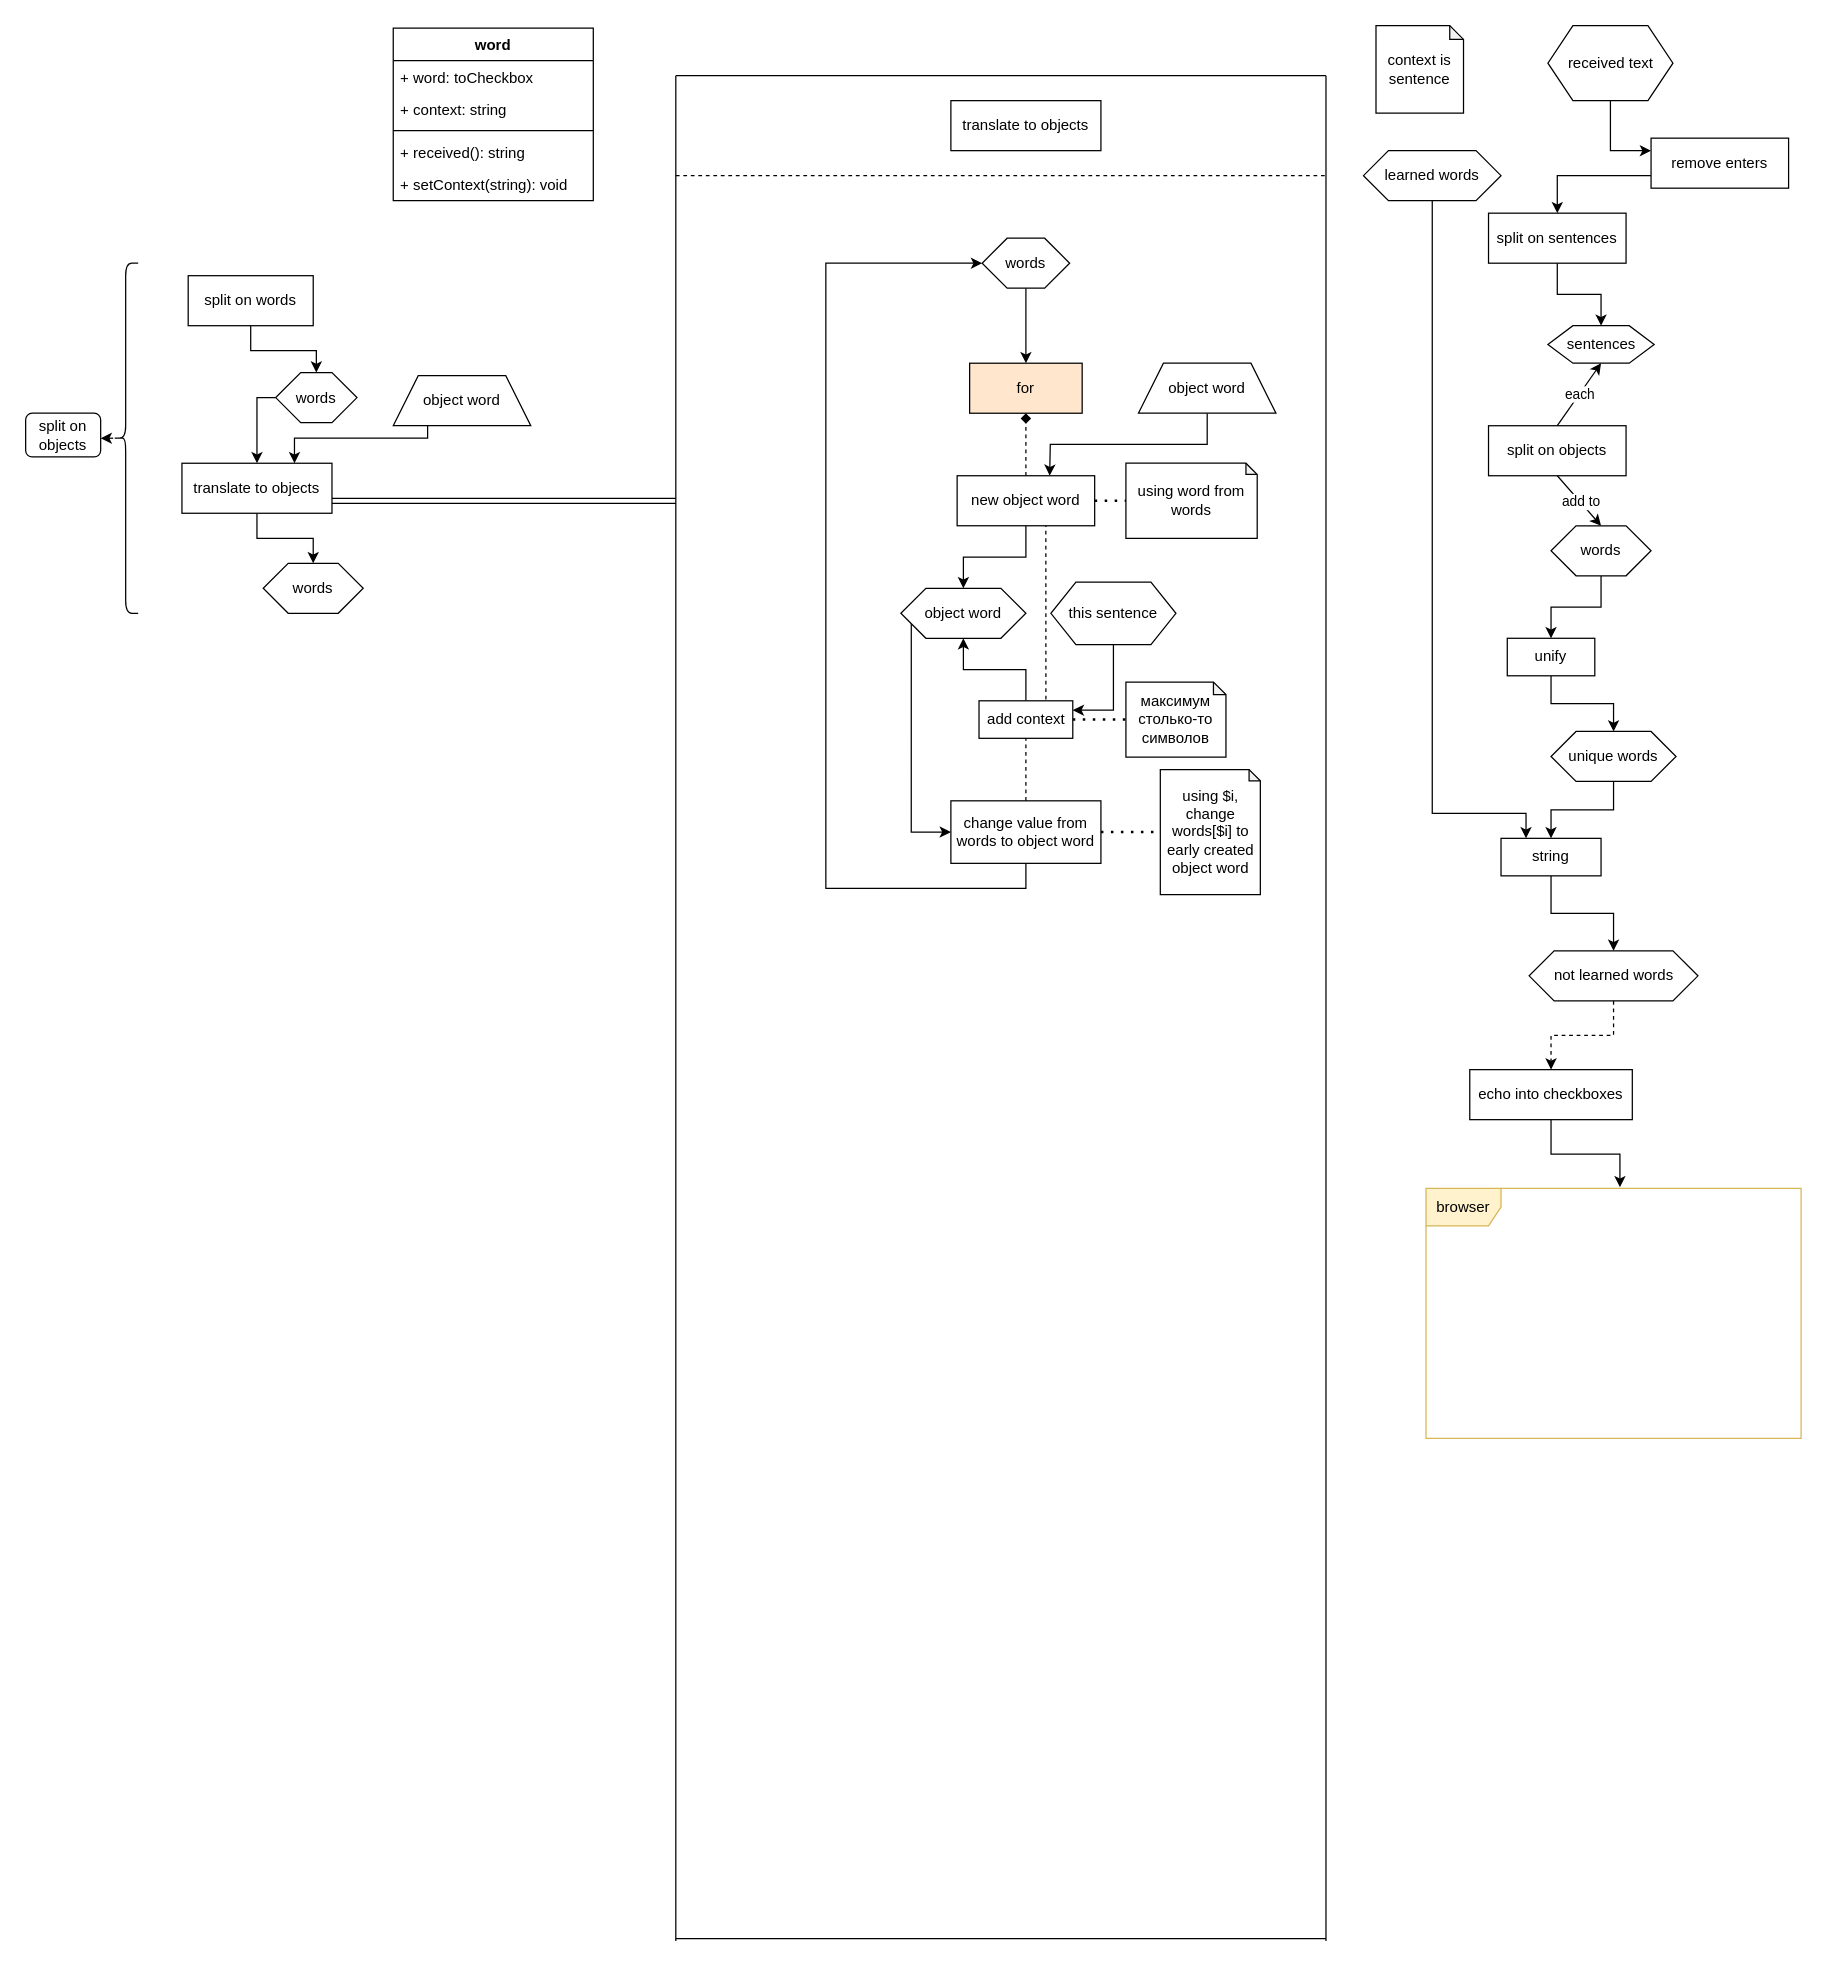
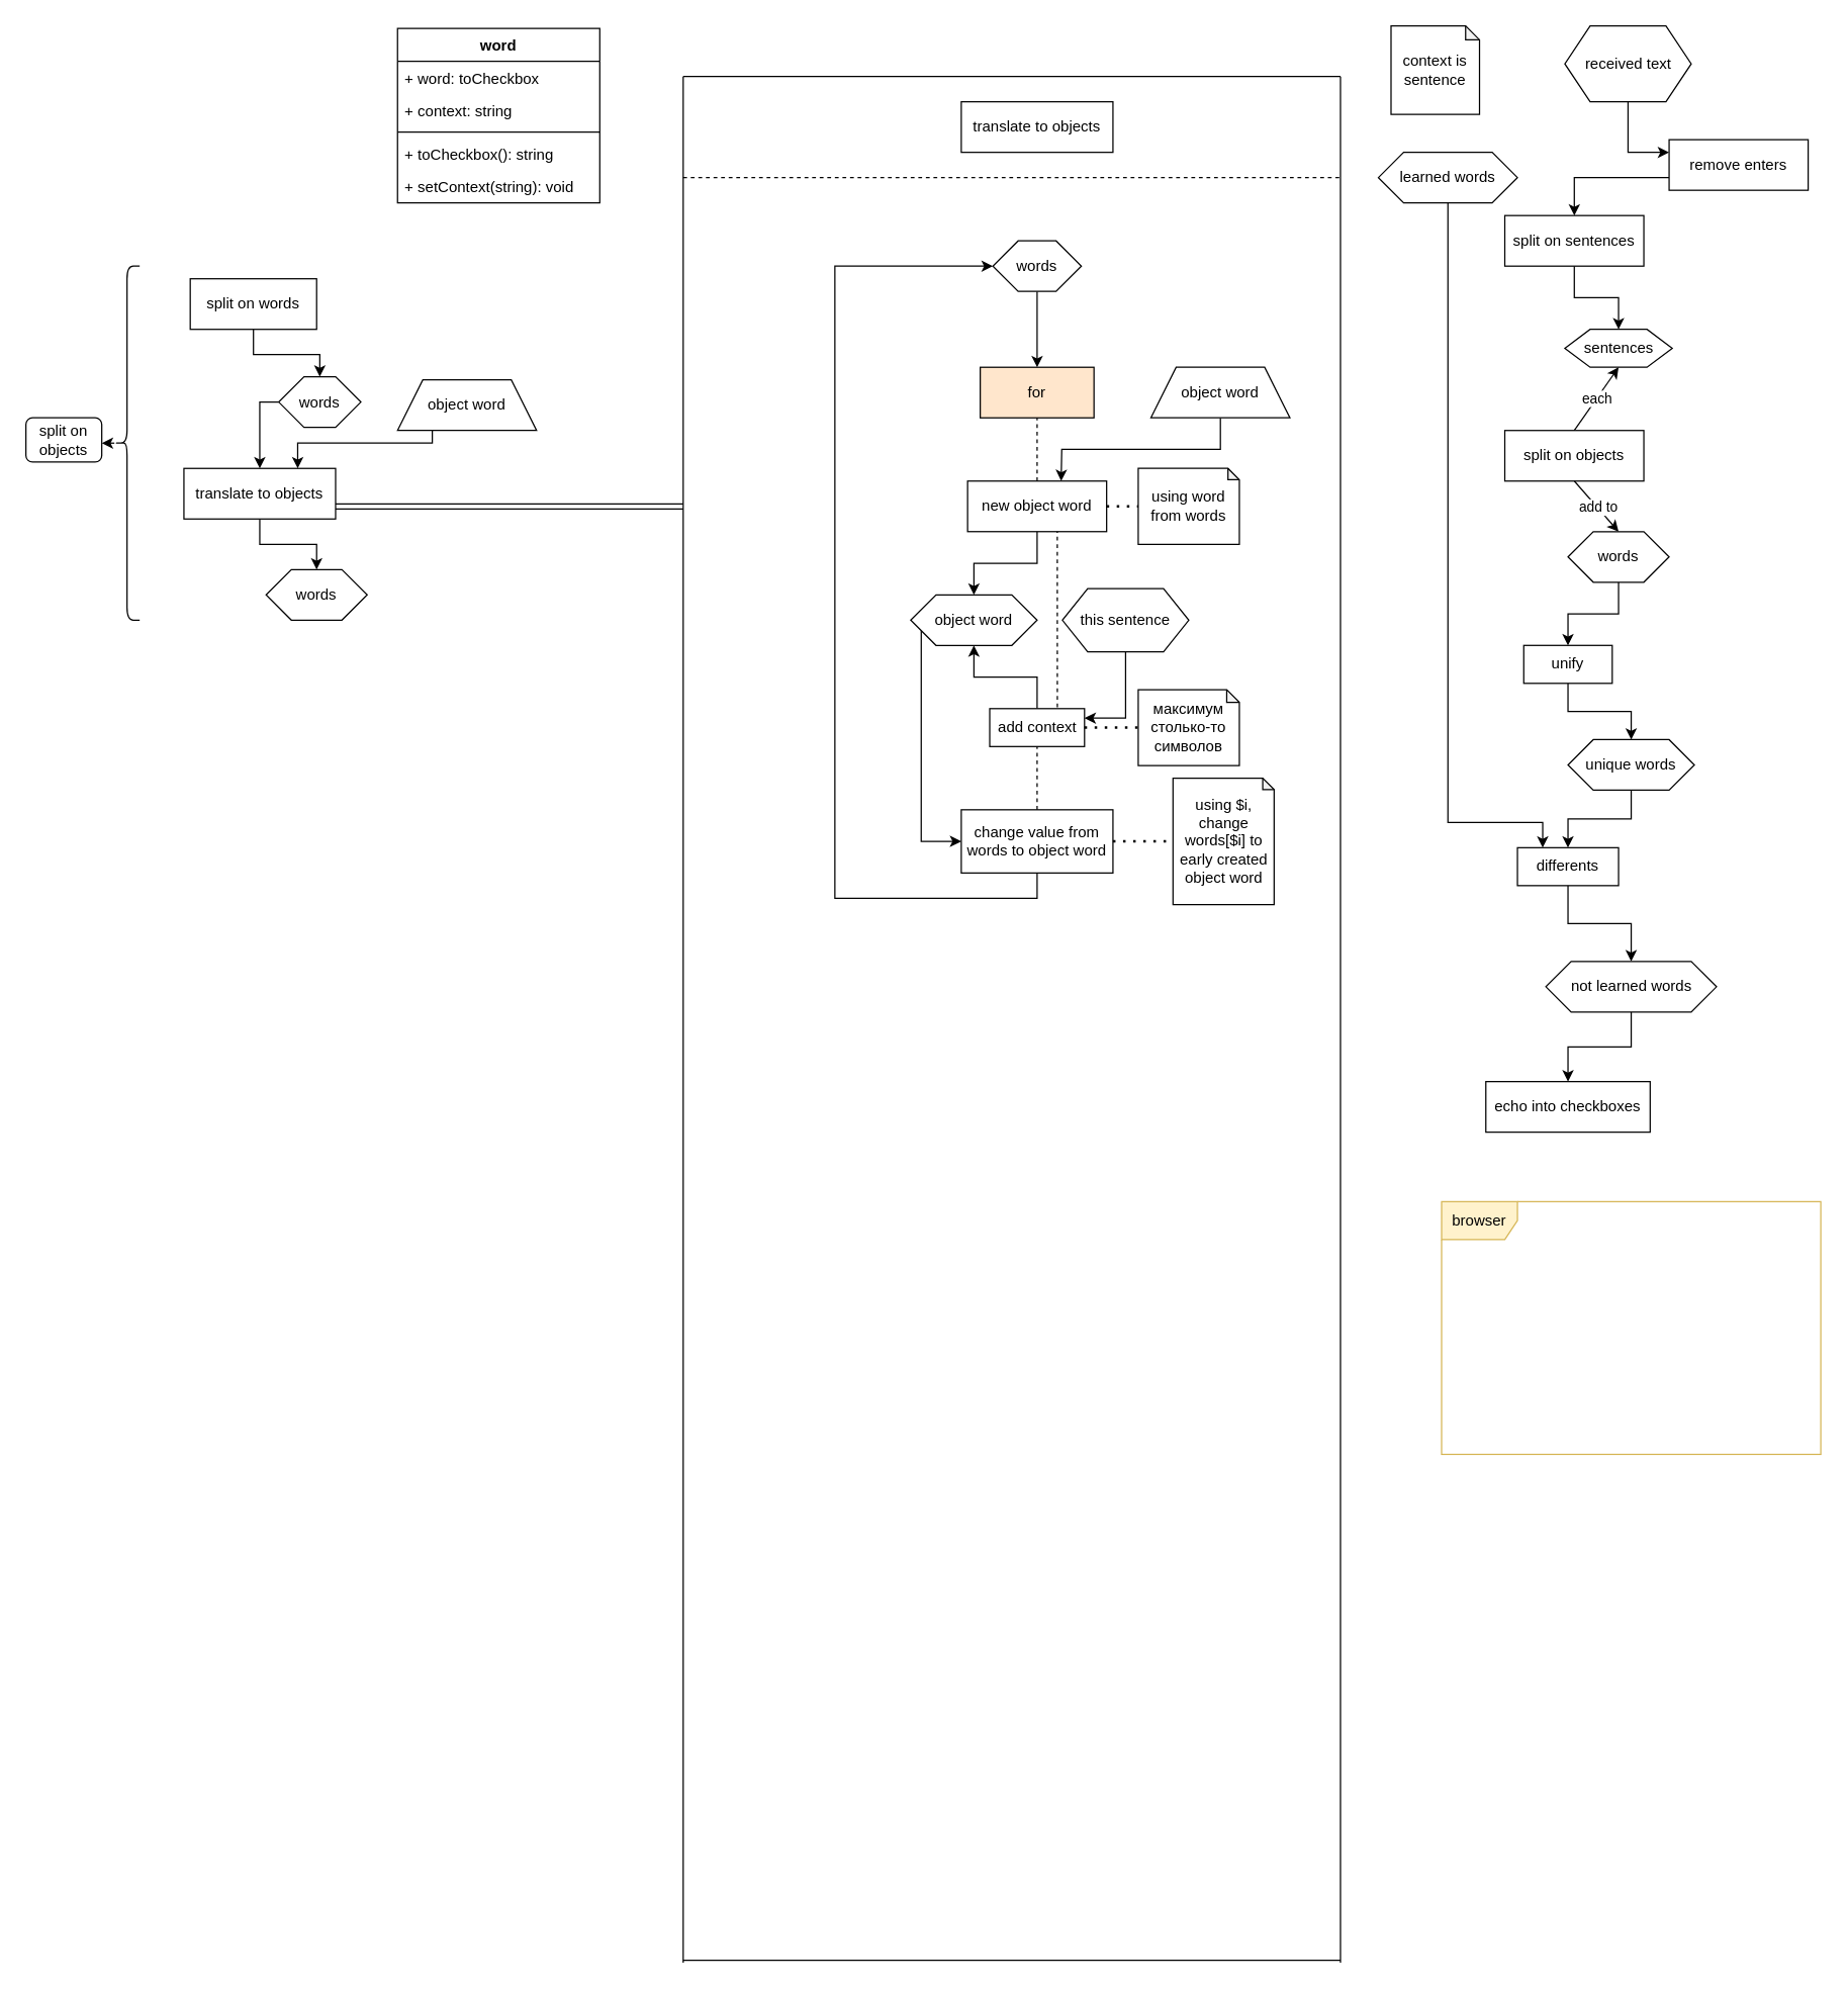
- <mxCell id="26" value="+ received(): string" style="text;strokeColor=none;fillColor=none;align=left;verticalAlign=top;spacingLeft=4;spacingRight=4;overflow=hidden;rotatable=0;points=[[0,0.5],[1,0.5]];portConstraint=eastwest;" parent="22" vertex="1"><mxGeometry y="86" width="160" height="26" as="geometry" /></mxCell>
+ <mxCell id="26" value="+ toCheckbox(): string" style="text;strokeColor=none;fillColor=none;align=left;verticalAlign=top;spacingLeft=4;spacingRight=4;overflow=hidden;rotatable=0;points=[[0,0.5],[1,0.5]];portConstraint=eastwest;" parent="22" vertex="1"><mxGeometry y="86" width="160" height="26" as="geometry" /></mxCell>
- <mxCell id="69" value="" style="endArrow=diamond;dashed=1;html=1;entryX=0.5;entryY=1;entryDx=0;entryDy=0;exitX=0.5;exitY=0;exitDx=0;exitDy=0;" parent="1" source="41" target="39" edge="1"><mxGeometry width="50" height="50" relative="1" as="geometry"><mxPoint x="810" y="610" as="sourcePoint" /><mxPoint x="860" y="560" as="targetPoint" /></mxGeometry></mxCell>
+ <mxCell id="69" value="" style="endArrow=none;dashed=1;html=1;entryX=0.5;entryY=1;entryDx=0;entryDy=0;exitX=0.5;exitY=0;exitDx=0;exitDy=0;" parent="1" source="41" target="39" edge="1"><mxGeometry width="50" height="50" relative="1" as="geometry"><mxPoint x="810" y="610" as="sourcePoint" /><mxPoint x="860" y="560" as="targetPoint" /></mxGeometry></mxCell>
- <mxCell id="44" value="using word from words" style="shape=note;whiteSpace=wrap;html=1;backgroundOutline=1;darkOpacity=0.05;size=9;" parent="1" vertex="1"><mxGeometry x="900" y="370" width="105" height="60" as="geometry" /></mxCell>
+ <mxCell id="44" value="using word from words" style="shape=note;whiteSpace=wrap;html=1;backgroundOutline=1;darkOpacity=0.05;size=9;" parent="1" vertex="1"><mxGeometry x="900" y="370" width="80" height="60" as="geometry" /></mxCell>
- <mxCell id="17" value="string" style="whiteSpace=wrap;html=1;" parent="1" vertex="1"><mxGeometry x="1200" y="670" width="80" height="30" as="geometry" /></mxCell>
+ <mxCell id="17" value="differents" style="whiteSpace=wrap;html=1;" parent="1" vertex="1"><mxGeometry x="1200" y="670" width="80" height="30" as="geometry" /></mxCell>
- <mxCell id="18" style="edgeStyle=orthogonalEdgeStyle;rounded=0;orthogonalLoop=1;jettySize=auto;html=1;entryX=0.5;entryY=0;entryDx=0;entryDy=0;exitX=0.5;exitY=1;exitDx=0;exitDy=0;dashed=1;" parent="1" source="19" target="21" edge="1"><mxGeometry relative="1" as="geometry"><mxPoint x="1290" y="795" as="sourcePoint" /></mxGeometry></mxCell>
+ <mxCell id="18" style="edgeStyle=orthogonalEdgeStyle;rounded=0;orthogonalLoop=1;jettySize=auto;html=1;entryX=0.5;entryY=0;entryDx=0;entryDy=0;exitX=0.5;exitY=1;exitDx=0;exitDy=0;" parent="1" source="19" target="21" edge="1"><mxGeometry relative="1" as="geometry"><mxPoint x="1290" y="795" as="sourcePoint" /></mxGeometry></mxCell>
- <mxCell id="20" style="edgeStyle=orthogonalEdgeStyle;rounded=0;orthogonalLoop=1;jettySize=auto;html=1;exitX=0.5;exitY=1;exitDx=0;exitDy=0;entryX=0.517;entryY=-0.005;entryDx=0;entryDy=0;entryPerimeter=0;" parent="1" source="21" target="28" edge="1"><mxGeometry relative="1" as="geometry" /></mxCell>
